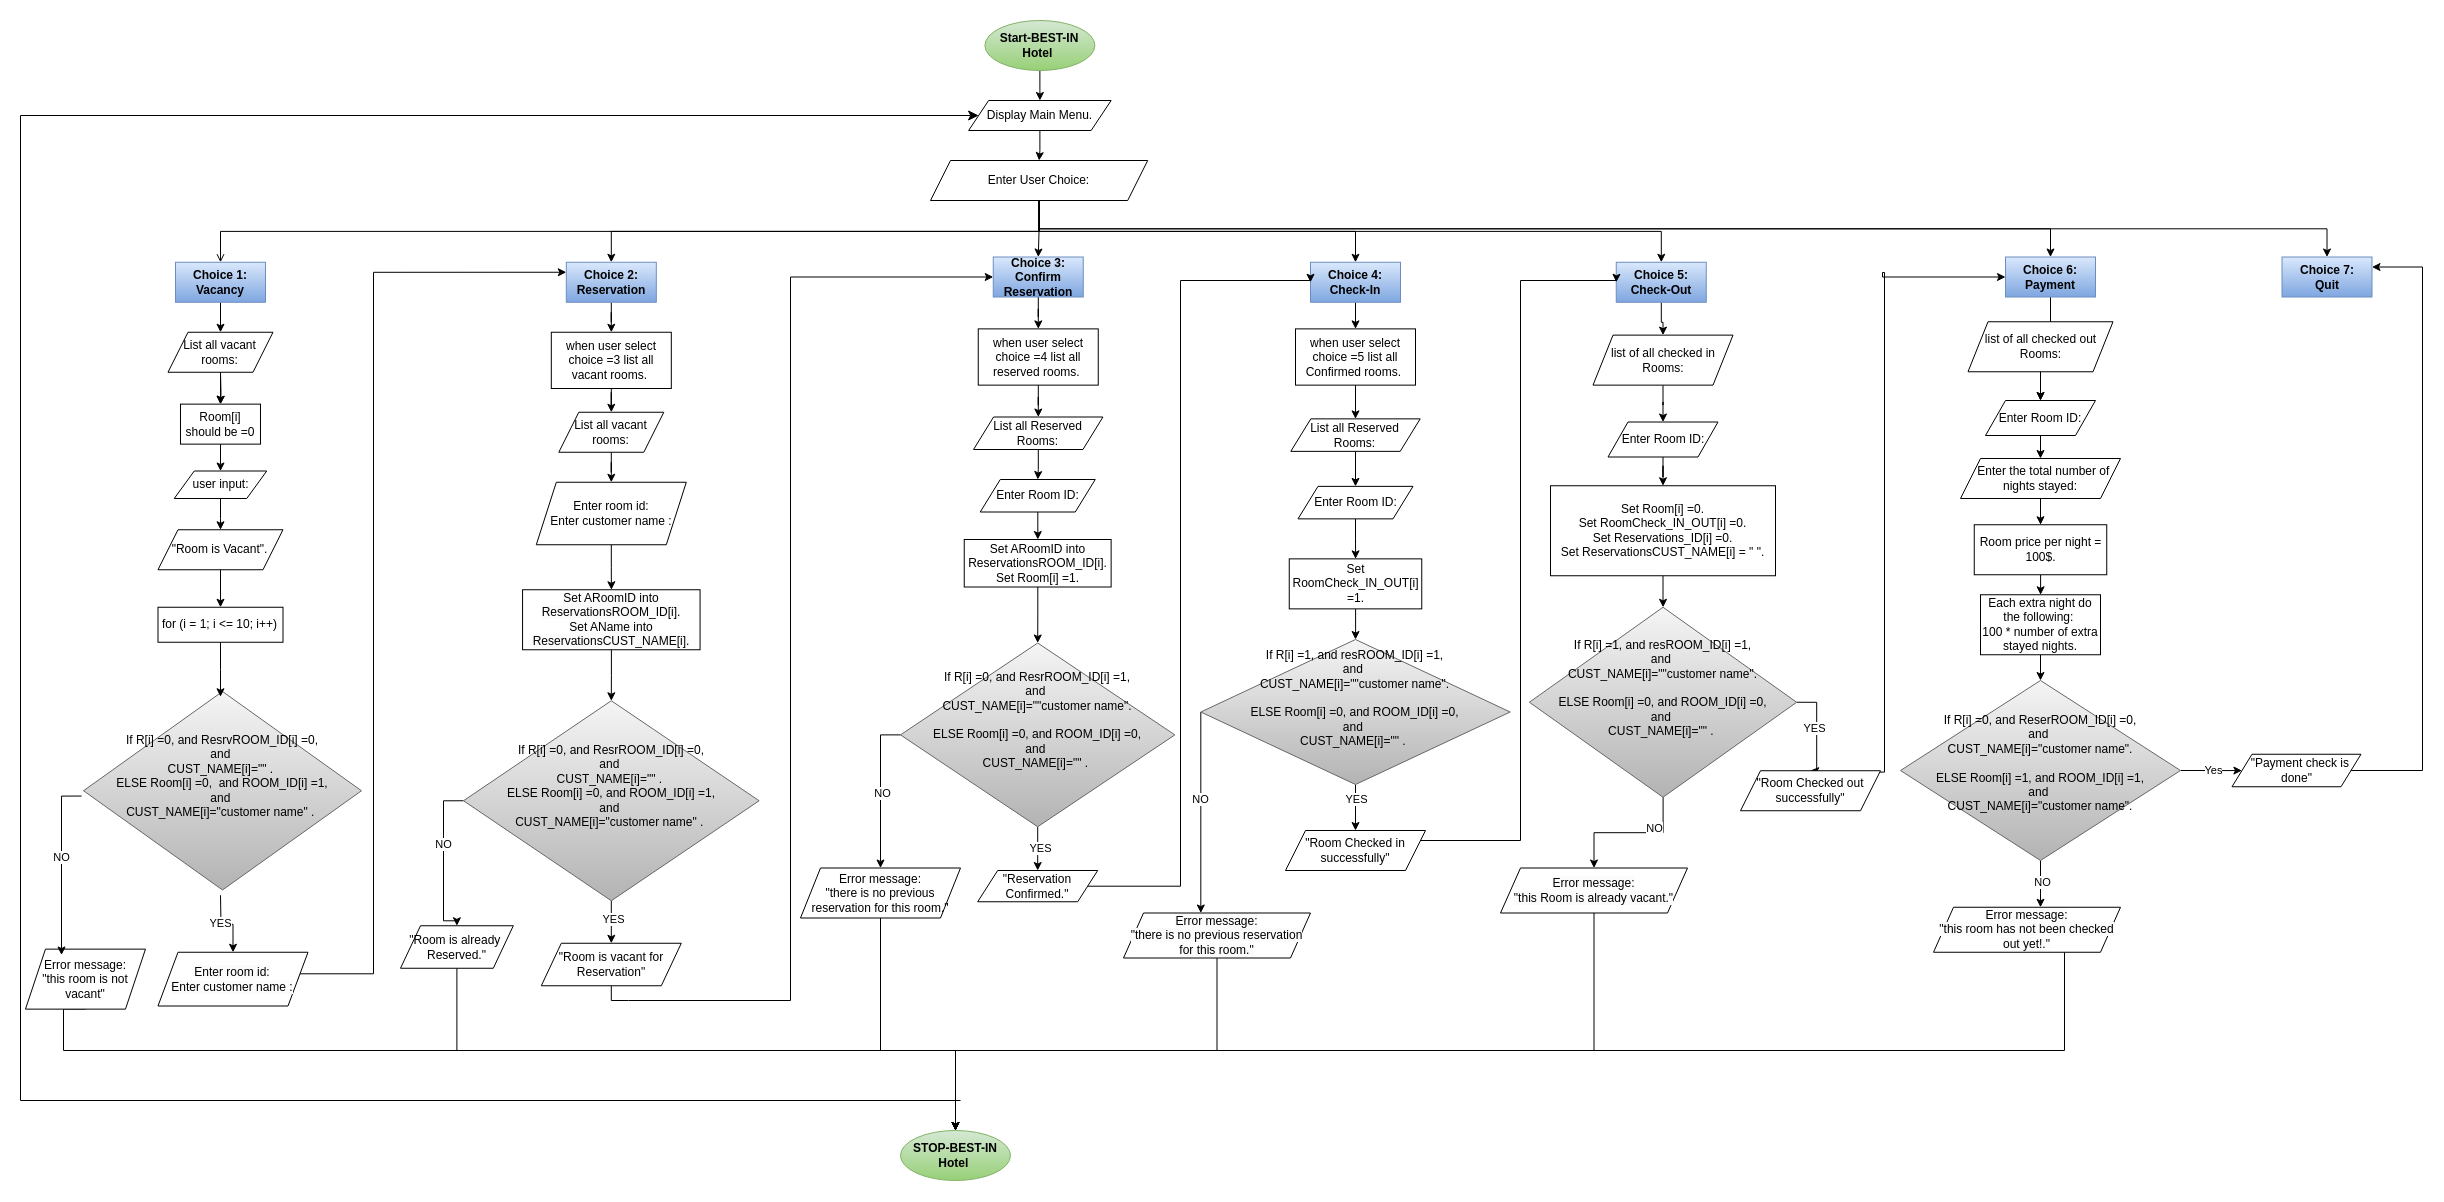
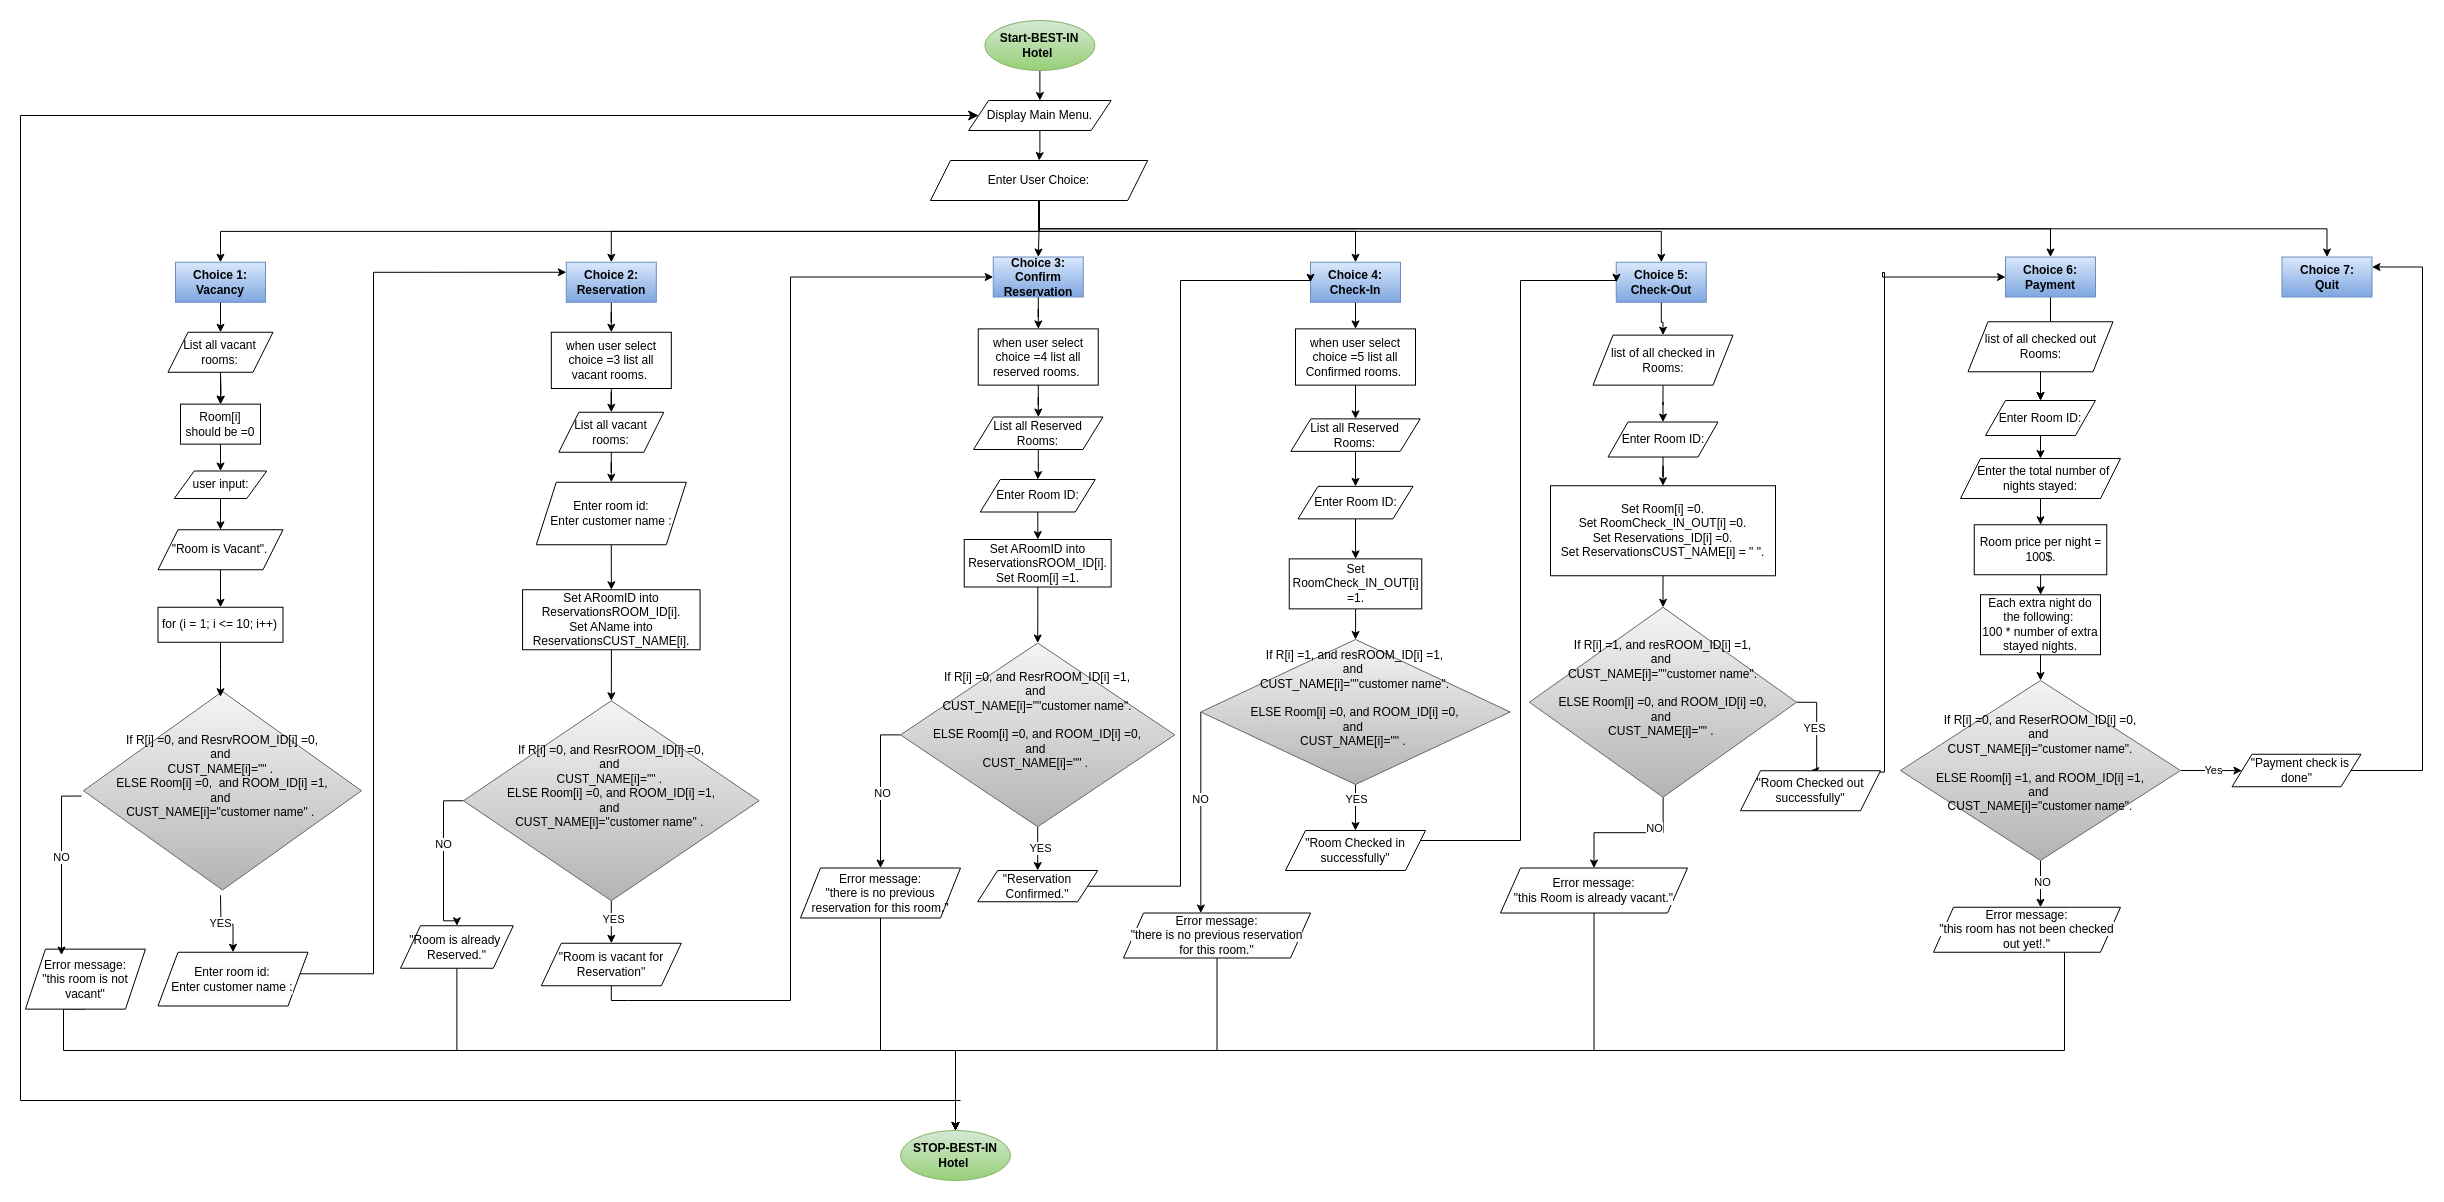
- <mxCell id="4" style="edgeStyle=orthogonalEdgeStyle;rounded=0;orthogonalLoop=1;jettySize=auto;html=1;exitX=0.5;exitY=1;exitDx=0;exitDy=0;entryX=0.5;entryY=0;entryDx=0;entryDy=0;endArrow=open;" edge="1" parent="1" source="11" target="13"><mxGeometry relative="1" as="geometry" /></mxCell>
+ <mxCell id="4" style="edgeStyle=orthogonalEdgeStyle;rounded=0;orthogonalLoop=1;jettySize=auto;html=1;exitX=0.5;exitY=1;exitDx=0;exitDy=0;entryX=0.5;entryY=0;entryDx=0;entryDy=0;" edge="1" parent="1" source="11" target="13"><mxGeometry relative="1" as="geometry" /></mxCell>
